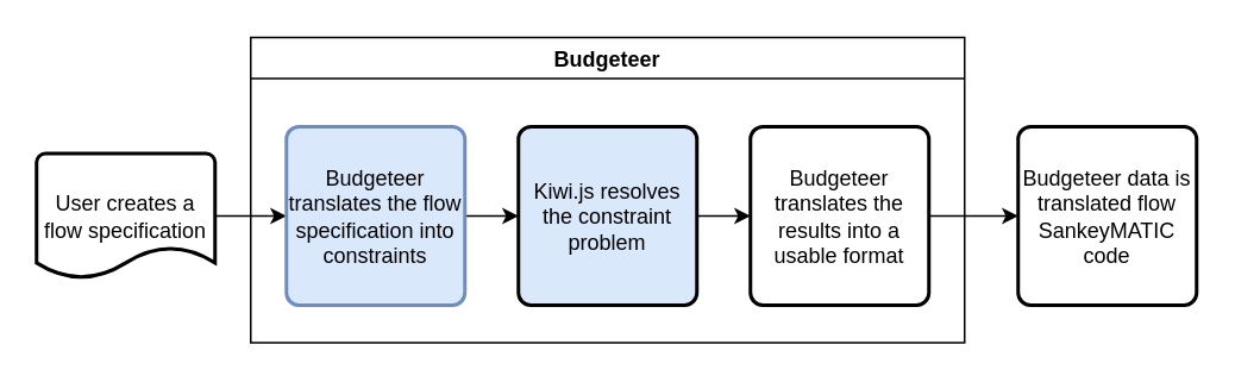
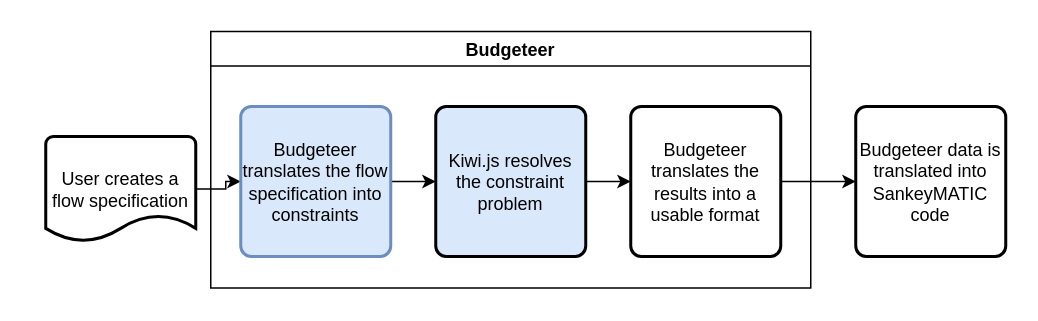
- <mxCell id="3" value="&lt;span&gt;User creates a flow specification&lt;/span&gt;" style="strokeWidth=2;html=1;shape=mxgraph.flowchart.document2;whiteSpace=wrap;size=0.25;" vertex="1" parent="1"><mxGeometry x="20" y="85.5" width="100" height="70" as="geometry" /></mxCell>
+ <mxCell id="3" value="&lt;span&gt;User creates a flow specification&lt;/span&gt;" style="strokeWidth=2;html=1;shape=mxgraph.flowchart.document2;whiteSpace=wrap;size=0.25;" vertex="1" parent="1"><mxGeometry x="30" y="90.5" width="100" height="70" as="geometry" /></mxCell>
- <mxCell id="10" value="Budgeteer data is translated flow SankeyMATIC code" style="rounded=1;whiteSpace=wrap;html=1;absoluteArcSize=1;arcSize=14;strokeWidth=2;" vertex="1" parent="1"><mxGeometry x="570" y="70.5" width="100" height="100" as="geometry" /></mxCell>
+ <mxCell id="10" value="Budgeteer data is translated into SankeyMATIC code" style="rounded=1;whiteSpace=wrap;html=1;absoluteArcSize=1;arcSize=14;strokeWidth=2;" vertex="1" parent="1"><mxGeometry x="570" y="70.5" width="100" height="100" as="geometry" /></mxCell>
